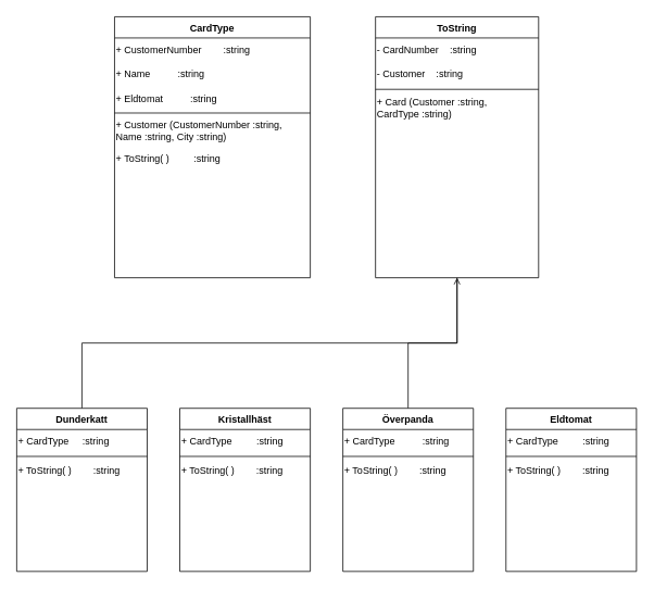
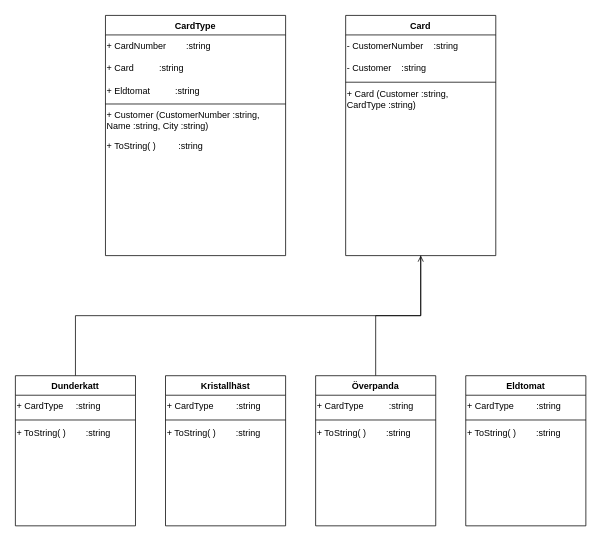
- <mxCell id="9" value="ToString" style="swimlane;fontStyle=1;align=center;verticalAlign=top;childLayout=stackLayout;horizontal=1;startSize=26;horizontalStack=0;resizeParent=1;resizeLast=0;collapsible=1;marginBottom=0;rounded=0;shadow=0;strokeWidth=1;" parent="1" vertex="1"><mxGeometry x="460" y="20" width="200" height="320" as="geometry"><mxRectangle x="550" y="140" width="160" height="26" as="alternateBounds" /></mxGeometry></mxCell>
+ <mxCell id="9" value="Card" style="swimlane;fontStyle=1;align=center;verticalAlign=top;childLayout=stackLayout;horizontal=1;startSize=26;horizontalStack=0;resizeParent=1;resizeLast=0;collapsible=1;marginBottom=0;rounded=0;shadow=0;strokeWidth=1;" parent="1" vertex="1"><mxGeometry x="460" y="20" width="200" height="320" as="geometry"><mxRectangle x="550" y="140" width="160" height="26" as="alternateBounds" /></mxGeometry></mxCell>
- <mxCell id="3" value="+ CustomerNumber&amp;nbsp;&lt;span style=&quot;white-space: pre;&quot;&gt; &lt;span style=&quot;white-space: pre;&quot;&gt; &lt;span style=&quot;white-space: pre;&quot;&gt; &lt;/span&gt; &lt;/span&gt; &lt;/span&gt;&amp;nbsp; :string" style="text;html=1;align=left;verticalAlign=middle;resizable=0;points=[];autosize=1;strokeColor=none;fillColor=none;" vertex="1" parent="2"><mxGeometry y="26" width="240" height="30" as="geometry" /></mxCell>
+ <mxCell id="3" value="+ CardNumber&amp;nbsp;&lt;span style=&quot;white-space: pre;&quot;&gt; &lt;span style=&quot;white-space: pre;&quot;&gt; &lt;span style=&quot;white-space: pre;&quot;&gt; &lt;/span&gt; &lt;/span&gt; &lt;/span&gt;&amp;nbsp; :string" style="text;html=1;align=left;verticalAlign=middle;resizable=0;points=[];autosize=1;strokeColor=none;fillColor=none;" vertex="1" parent="2"><mxGeometry y="26" width="240" height="30" as="geometry" /></mxCell>
- <mxCell id="10" value="- CardNumber&lt;span style=&quot;white-space: pre;&quot;&gt; &lt;/span&gt;&lt;span style=&quot;white-space: pre;&quot;&gt; &lt;/span&gt;&lt;span style=&quot;white-space: pre;&quot;&gt; &lt;/span&gt;&lt;span style=&quot;white-space: pre;&quot;&gt; &lt;/span&gt;:string" style="text;html=1;align=left;verticalAlign=middle;resizable=0;points=[];autosize=1;strokeColor=none;fillColor=none;" vertex="1" parent="9"><mxGeometry y="26" width="200" height="30" as="geometry" /></mxCell>
+ <mxCell id="10" value="- CustomerNumber&lt;span style=&quot;white-space: pre;&quot;&gt; &lt;/span&gt;&lt;span style=&quot;white-space: pre;&quot;&gt; &lt;/span&gt;&lt;span style=&quot;white-space: pre;&quot;&gt; &lt;/span&gt;&lt;span style=&quot;white-space: pre;&quot;&gt; &lt;/span&gt;:string" style="text;html=1;align=left;verticalAlign=middle;resizable=0;points=[];autosize=1;strokeColor=none;fillColor=none;" vertex="1" parent="9"><mxGeometry y="26" width="200" height="30" as="geometry" /></mxCell>
- <mxCell id="4" value="+ Name&lt;span style=&quot;white-space: pre;&quot;&gt; &lt;/span&gt;&lt;span style=&quot;white-space: pre;&quot;&gt; &lt;/span&gt;&lt;span style=&quot;white-space: pre;&quot;&gt; &lt;span style=&quot;white-space: pre;&quot;&gt; &lt;/span&gt;&lt;span style=&quot;white-space: pre;&quot;&gt; &lt;span style=&quot;white-space: pre;&quot;&gt; &lt;/span&gt; &lt;/span&gt; &lt;/span&gt;&amp;nbsp; :string" style="text;html=1;align=left;verticalAlign=middle;resizable=0;points=[];autosize=1;strokeColor=none;fillColor=none;" vertex="1" parent="2"><mxGeometry y="56" width="240" height="30" as="geometry" /></mxCell>
+ <mxCell id="4" value="+ Card&lt;span style=&quot;white-space: pre;&quot;&gt; &lt;/span&gt;&lt;span style=&quot;white-space: pre;&quot;&gt; &lt;/span&gt;&lt;span style=&quot;white-space: pre;&quot;&gt; &lt;span style=&quot;white-space: pre;&quot;&gt; &lt;/span&gt;&lt;span style=&quot;white-space: pre;&quot;&gt; &lt;span style=&quot;white-space: pre;&quot;&gt; &lt;/span&gt; &lt;/span&gt; &lt;/span&gt;&amp;nbsp; :string" style="text;html=1;align=left;verticalAlign=middle;resizable=0;points=[];autosize=1;strokeColor=none;fillColor=none;" vertex="1" parent="2"><mxGeometry y="56" width="240" height="30" as="geometry" /></mxCell>
